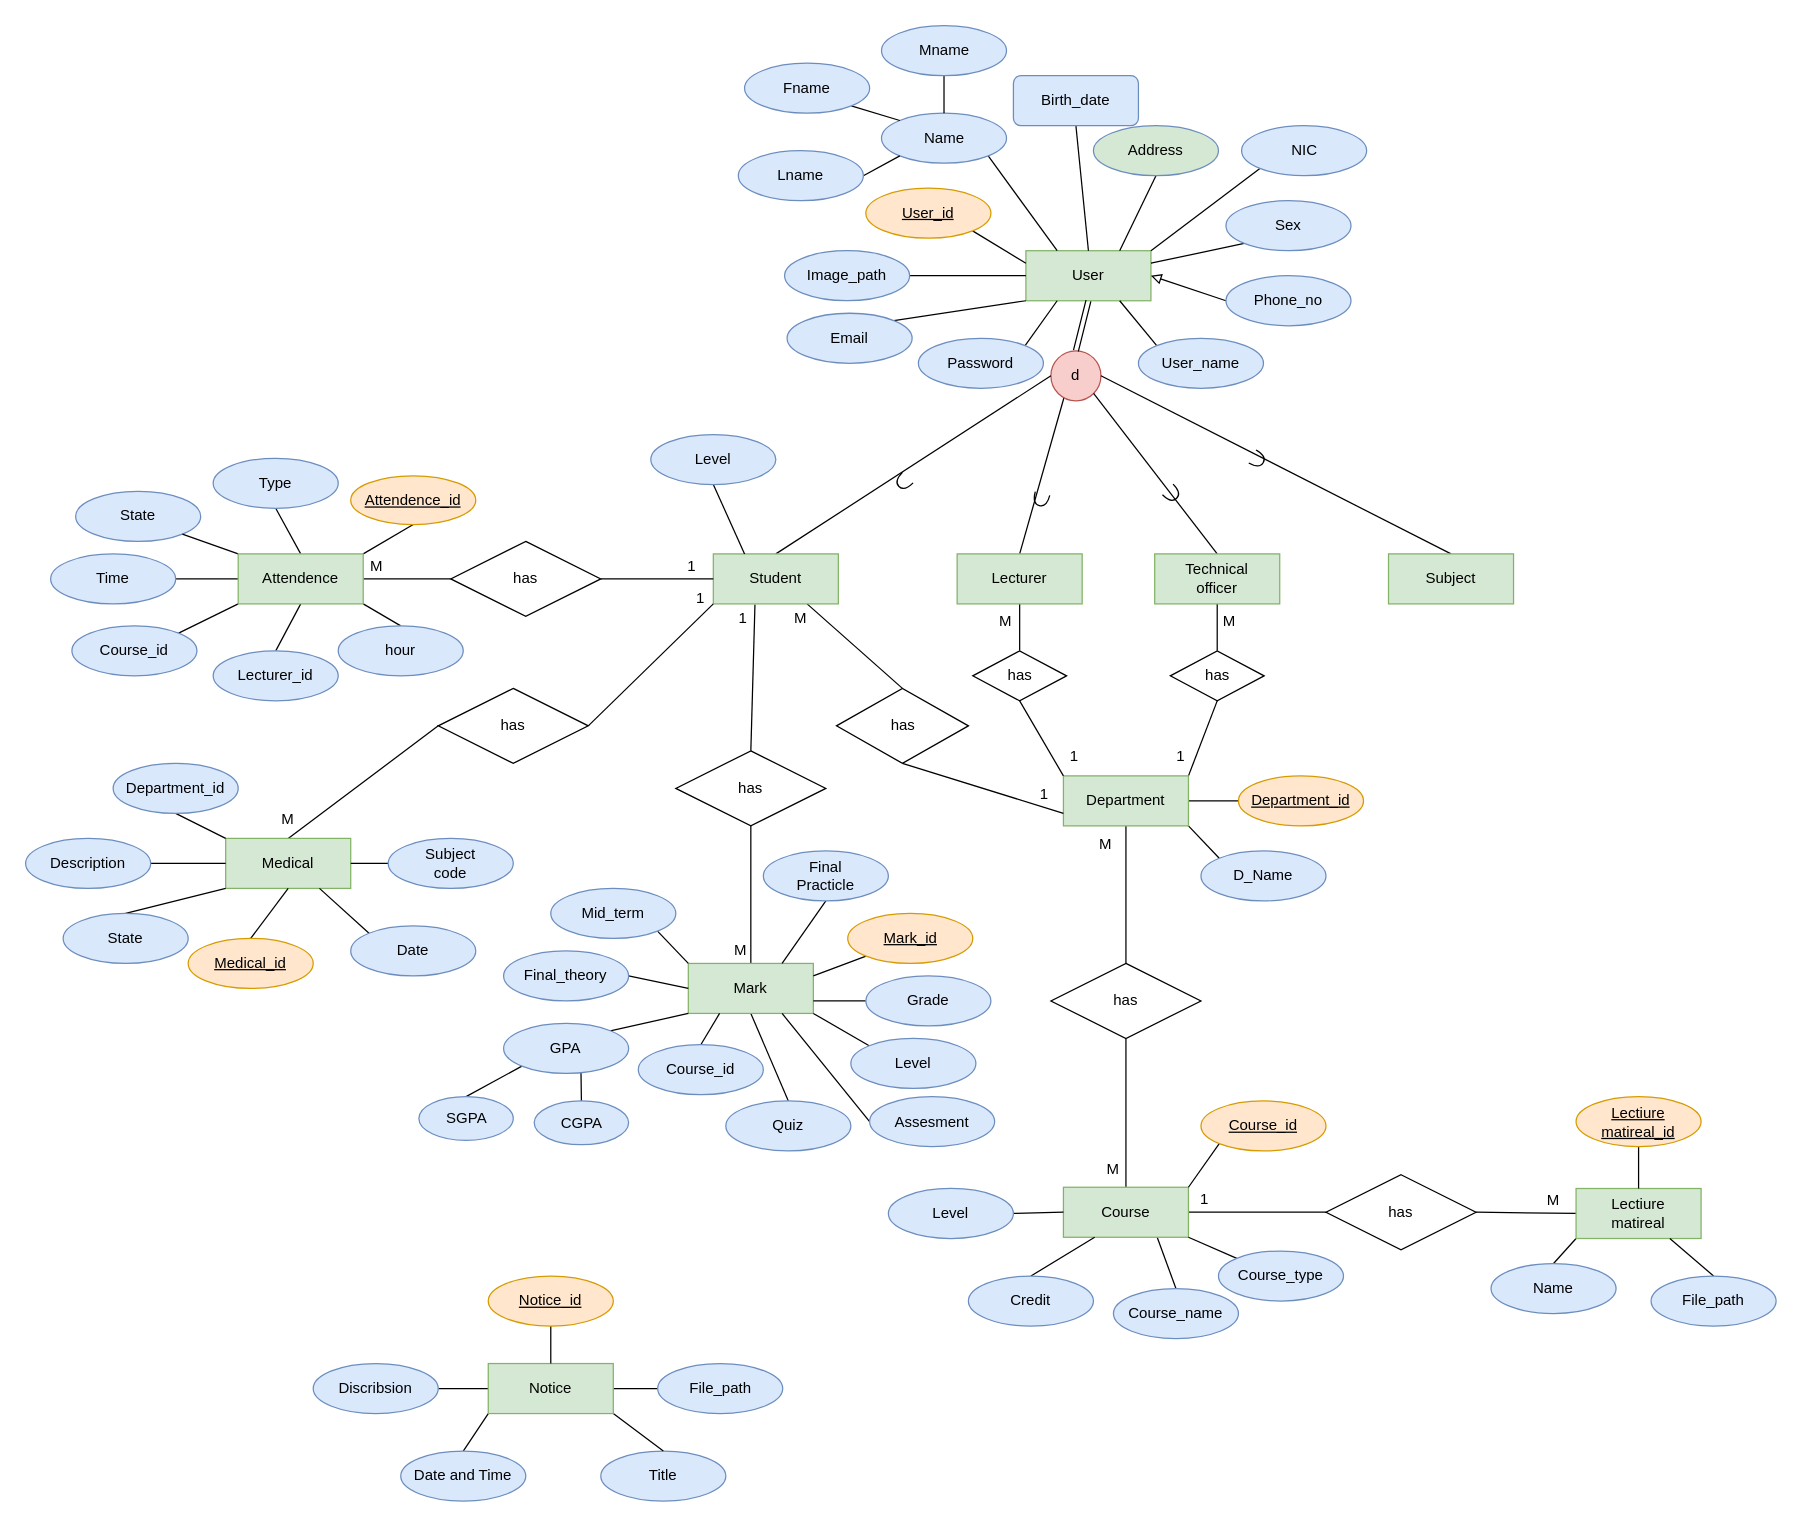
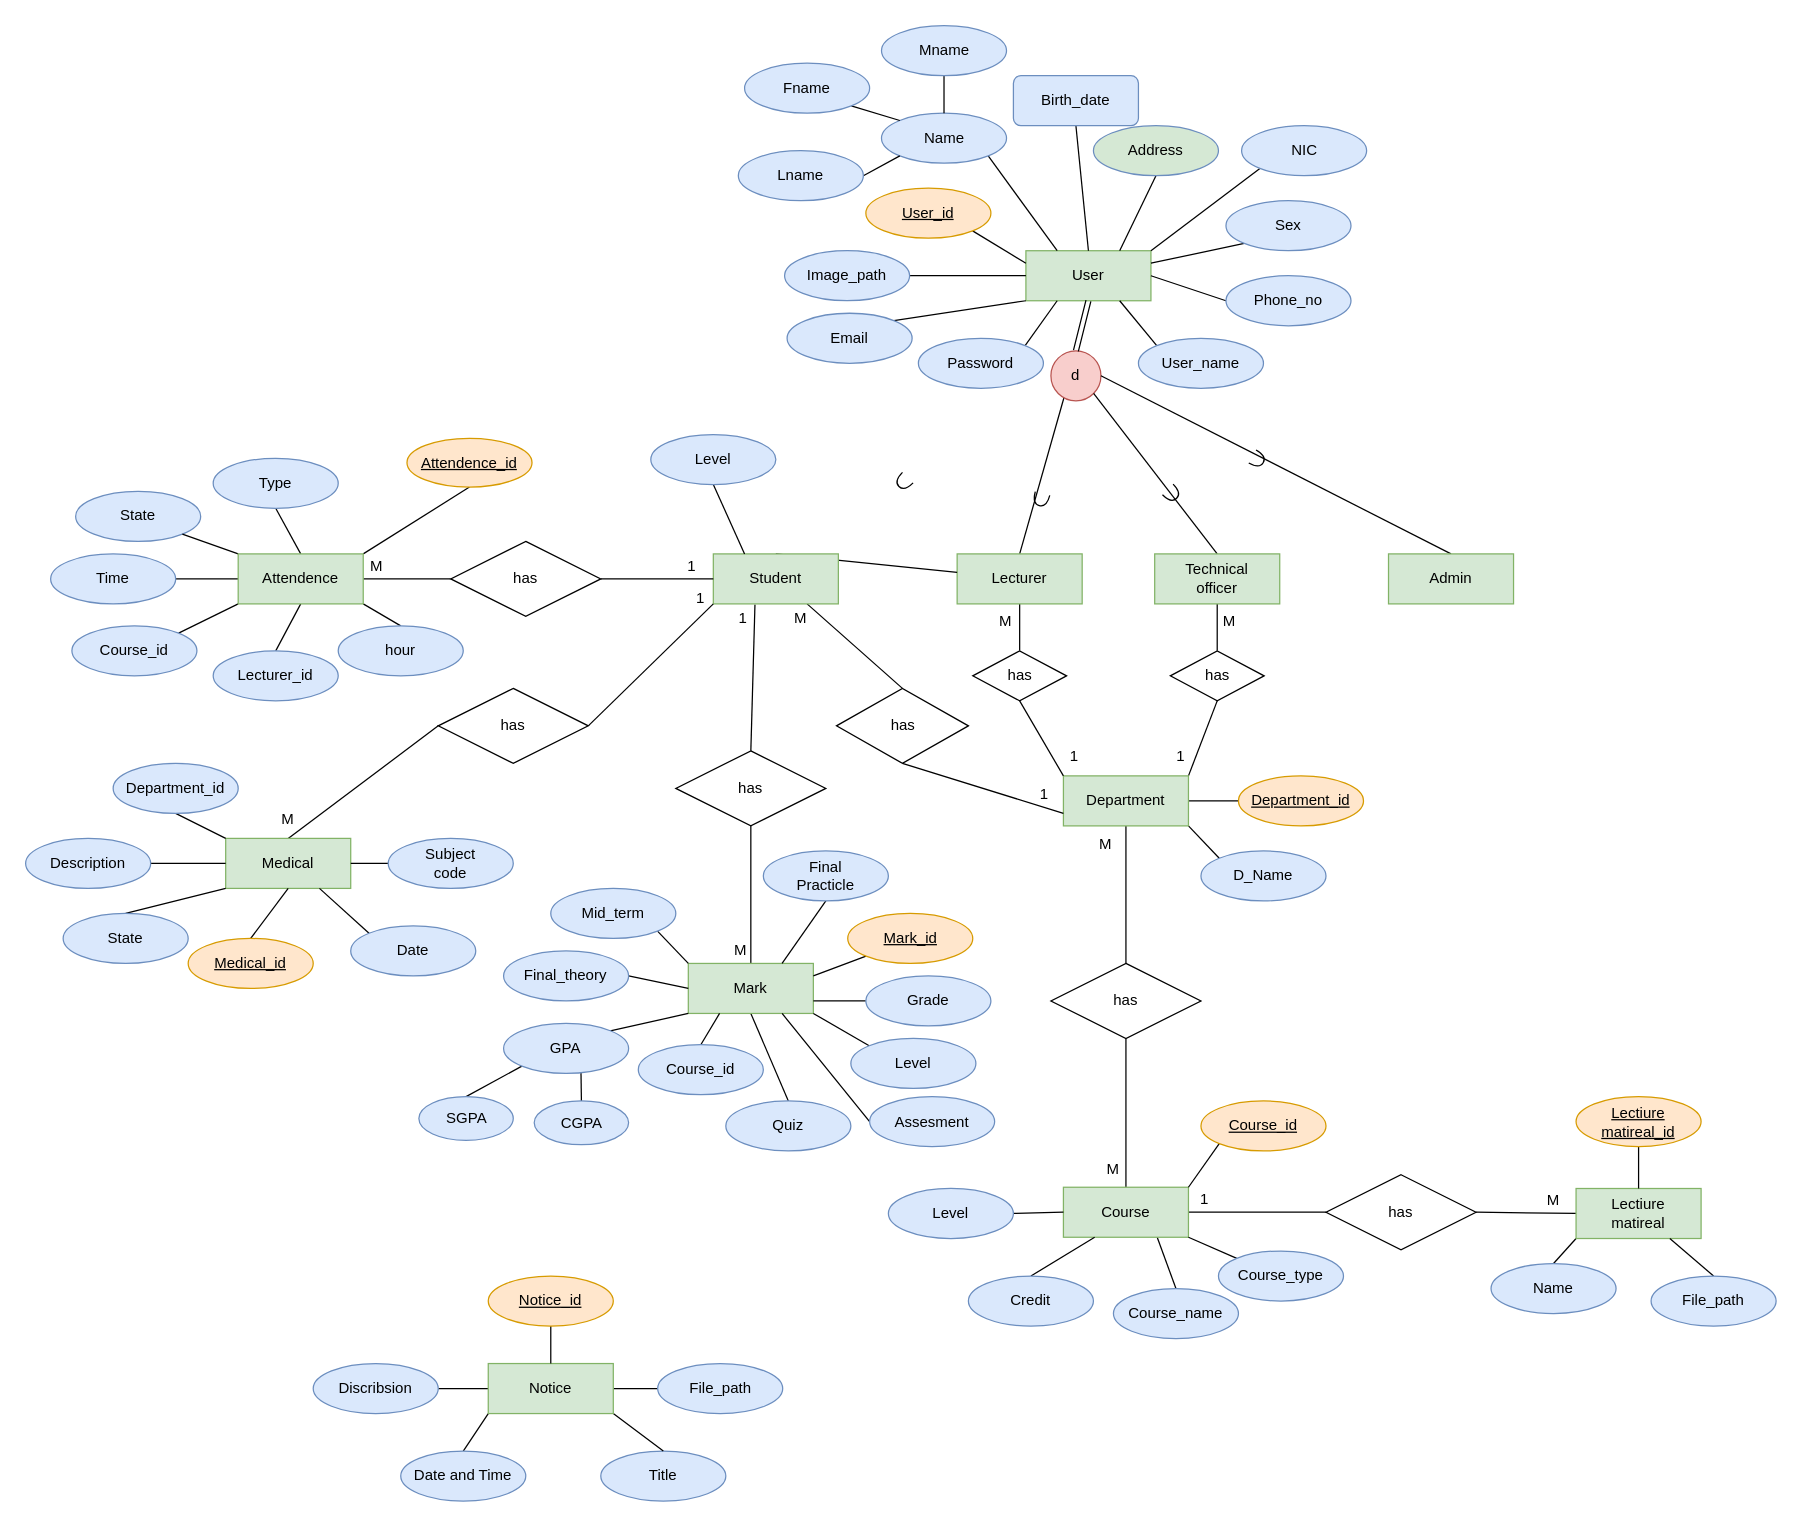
- <mxCell id="90" style="edgeStyle=none;rounded=0;orthogonalLoop=1;jettySize=auto;html=1;exitX=0;exitY=0.5;exitDx=0;exitDy=0;entryX=1;entryY=0.5;entryDx=0;entryDy=0;endArrow=block;endFill=0;" parent="1" source="91" target="2" edge="1"><mxGeometry relative="1" as="geometry" /></mxCell>
+ <mxCell id="90" style="edgeStyle=none;rounded=0;orthogonalLoop=1;jettySize=auto;html=1;exitX=0;exitY=0.5;exitDx=0;exitDy=0;entryX=1;entryY=0.5;entryDx=0;entryDy=0;endArrow=none;endFill=0;" parent="1" source="91" target="2" edge="1"><mxGeometry relative="1" as="geometry" /></mxCell>
- <mxCell id="8" style="edgeStyle=none;rounded=0;orthogonalLoop=1;jettySize=auto;html=1;exitX=0.5;exitY=0;exitDx=0;exitDy=0;entryX=0;entryY=0.5;entryDx=0;entryDy=0;endArrow=none;endFill=0;" parent="1" source="10" target="6" edge="1"><mxGeometry relative="1" as="geometry" /></mxCell>
+ <mxCell id="8" style="edgeStyle=none;rounded=0;orthogonalLoop=1;jettySize=auto;html=1;exitX=0.5;exitY=0;exitDx=0;exitDy=0;endArrow=none;endFill=0;" parent="1" source="10" target="5" edge="1"><mxGeometry relative="1" as="geometry" /></mxCell>
- <mxCell id="116" value="Attendence_id" style="ellipse;whiteSpace=wrap;html=1;align=center;fontStyle=4;fillColor=#ffe6cc;strokeColor=#d79b00;" parent="1" vertex="1"><mxGeometry x="280" y="380" width="100" height="39" as="geometry" /></mxCell>
+ <mxCell id="116" value="Attendence_id" style="ellipse;whiteSpace=wrap;html=1;align=center;fontStyle=4;fillColor=#ffe6cc;strokeColor=#d79b00;" parent="1" vertex="1"><mxGeometry x="325" y="350" width="100" height="39" as="geometry" /></mxCell>
- <mxCell id="12" value="Subject" style="whiteSpace=wrap;html=1;align=center;fillColor=#d5e8d4;strokeColor=#82b366;" parent="1" vertex="1"><mxGeometry x="1110" y="442.46" width="100" height="40" as="geometry" /></mxCell>
+ <mxCell id="12" value="Admin" style="whiteSpace=wrap;html=1;align=center;fillColor=#d5e8d4;strokeColor=#82b366;" parent="1" vertex="1"><mxGeometry x="1110" y="442.46" width="100" height="40" as="geometry" /></mxCell>
